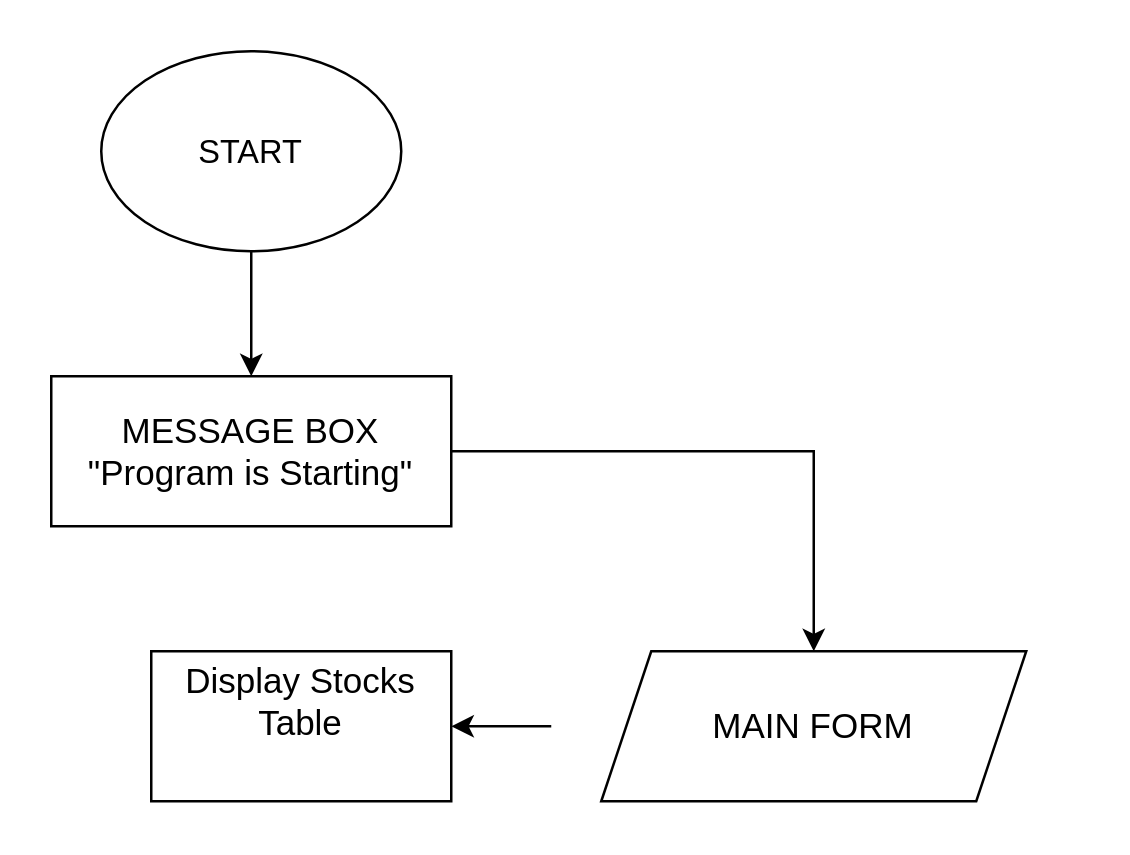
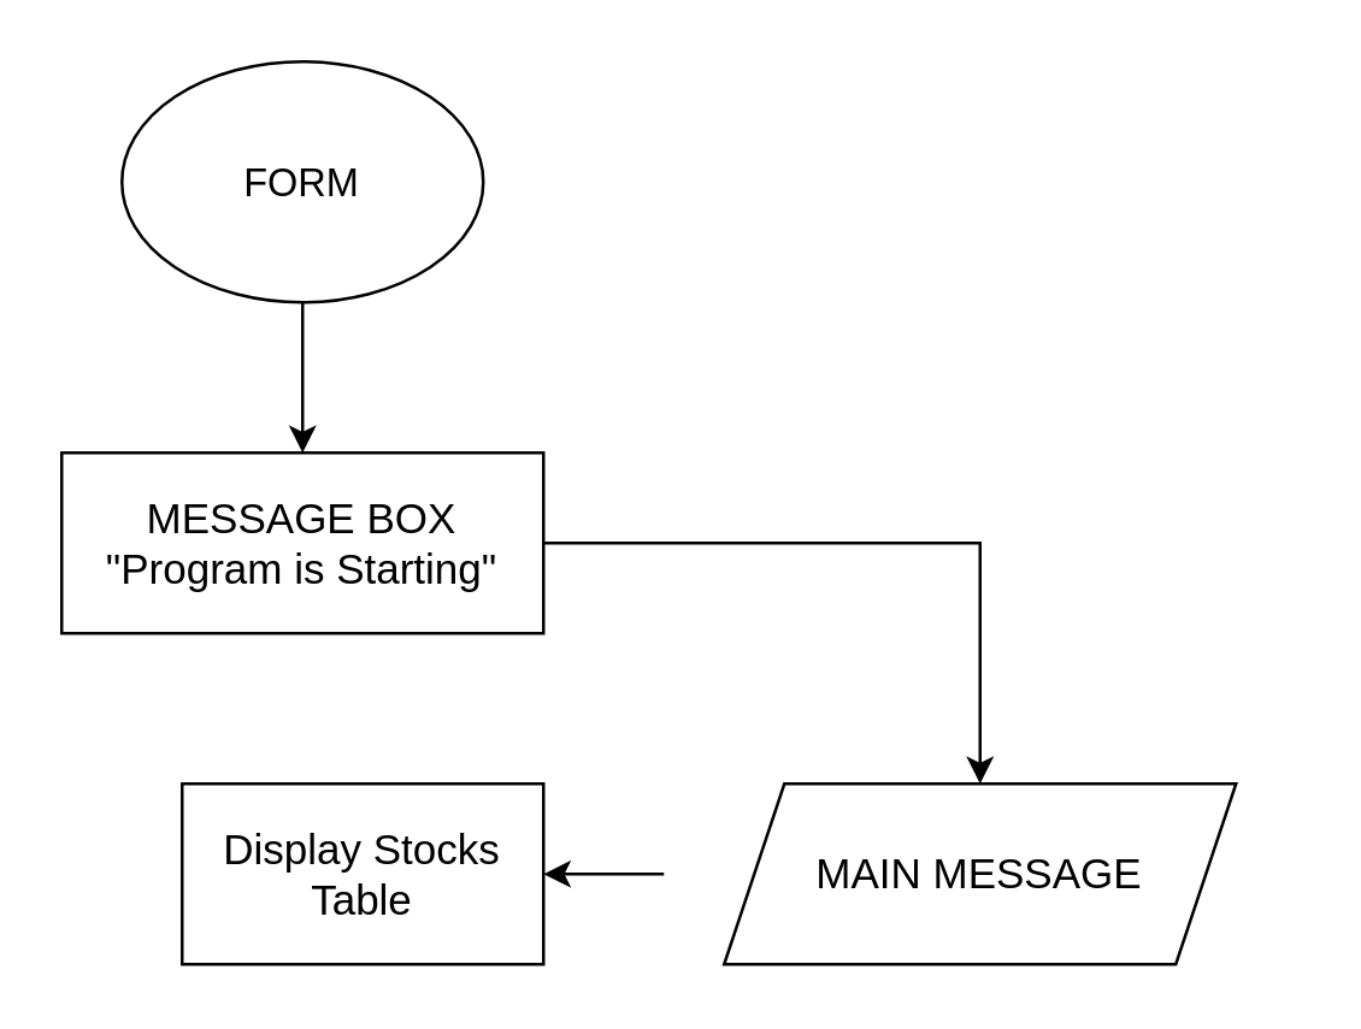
- <mxCell id="9" value="&lt;font style=&quot;font-size: 13px;&quot;&gt;START&lt;/font&gt;" style="text;html=1;align=center;verticalAlign=middle;whiteSpace=wrap;rounded=0;" vertex="1" parent="7"><mxGeometry x="30" y="22.5" width="60" height="35" as="geometry" /></mxCell>
+ <mxCell id="9" value="&lt;font style=&quot;font-size: 13px;&quot;&gt;FORM&lt;/font&gt;" style="text;html=1;align=center;verticalAlign=middle;whiteSpace=wrap;rounded=0;" vertex="1" parent="7"><mxGeometry x="30" y="22.5" width="60" height="35" as="geometry" /></mxCell>
- <mxCell id="15" value="&lt;font style=&quot;font-size: 14px;&quot;&gt;Display Stocks Table&lt;/font&gt;" style="text;html=1;align=center;verticalAlign=middle;whiteSpace=wrap;rounded=0;" vertex="1" parent="1"><mxGeometry x="65" y="265" width="110" height="30" as="geometry" /></mxCell>
+ <mxCell id="15" value="&lt;font style=&quot;font-size: 14px;&quot;&gt;Display Stocks Table&lt;/font&gt;" style="text;html=1;align=center;verticalAlign=middle;whiteSpace=wrap;rounded=0;" vertex="1" parent="1"><mxGeometry x="65" y="275" width="110" height="30" as="geometry" /></mxCell>
- <mxCell id="12" value="&lt;font style=&quot;font-size: 14px;&quot;&gt;MAIN FORM&lt;/font&gt;" style="text;html=1;align=center;verticalAlign=middle;whiteSpace=wrap;rounded=0;" vertex="1" parent="10"><mxGeometry y="15" width="210" height="30" as="geometry" /></mxCell>
+ <mxCell id="12" value="&lt;font style=&quot;font-size: 14px;&quot;&gt;MAIN MESSAGE&lt;/font&gt;" style="text;html=1;align=center;verticalAlign=middle;whiteSpace=wrap;rounded=0;" vertex="1" parent="10"><mxGeometry y="15" width="210" height="30" as="geometry" /></mxCell>
